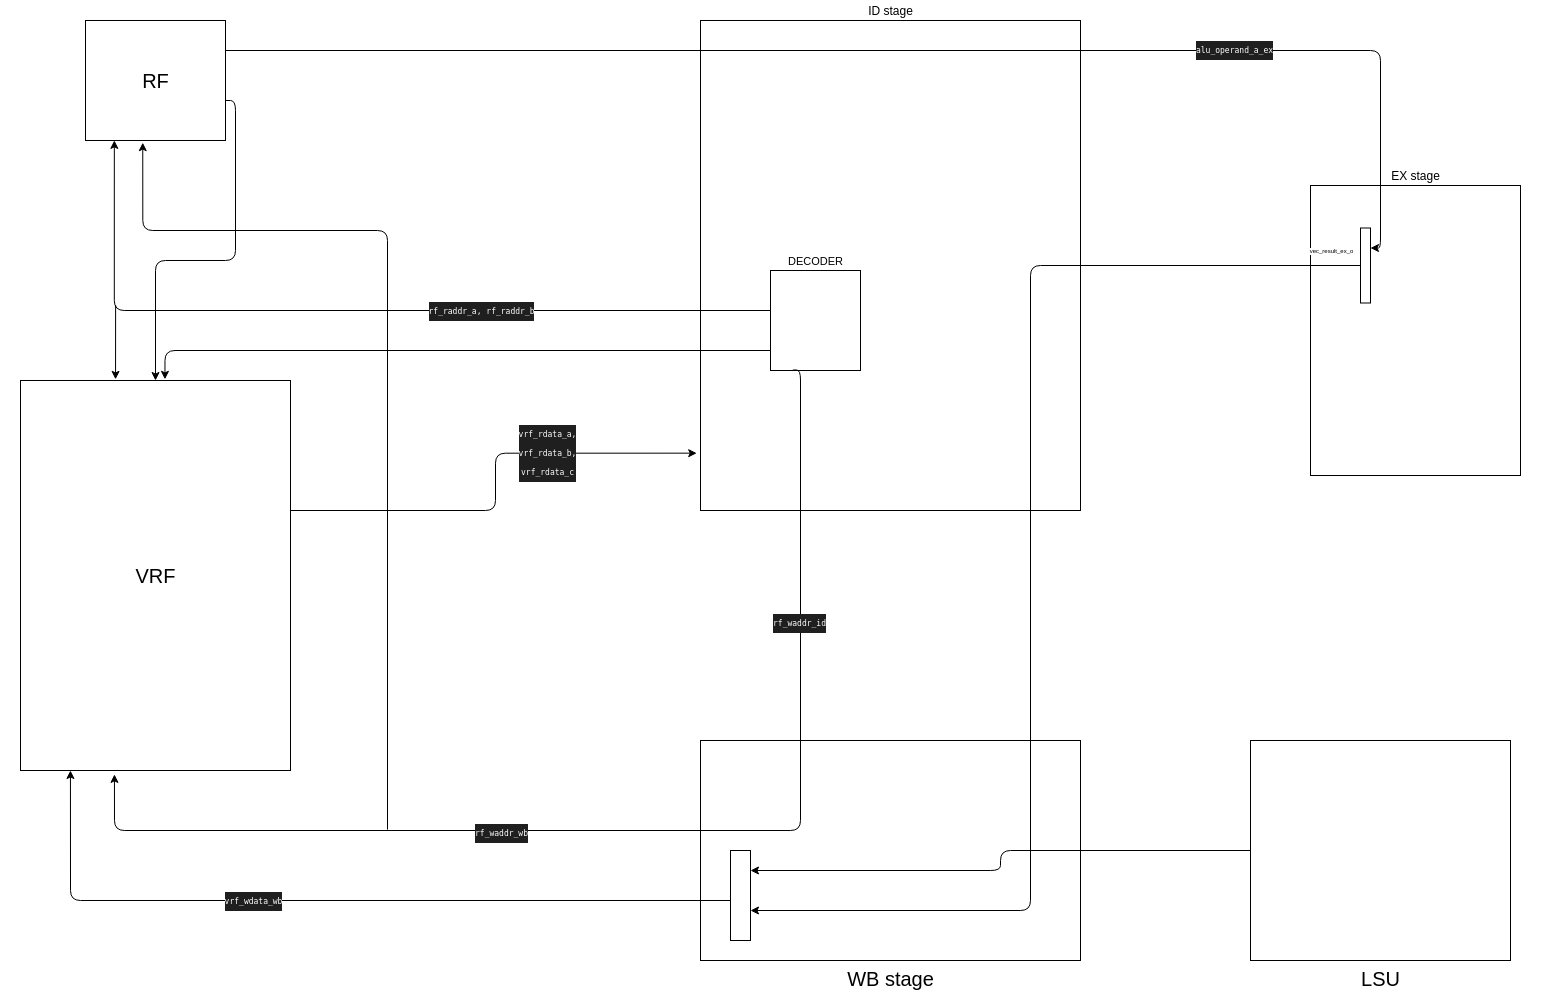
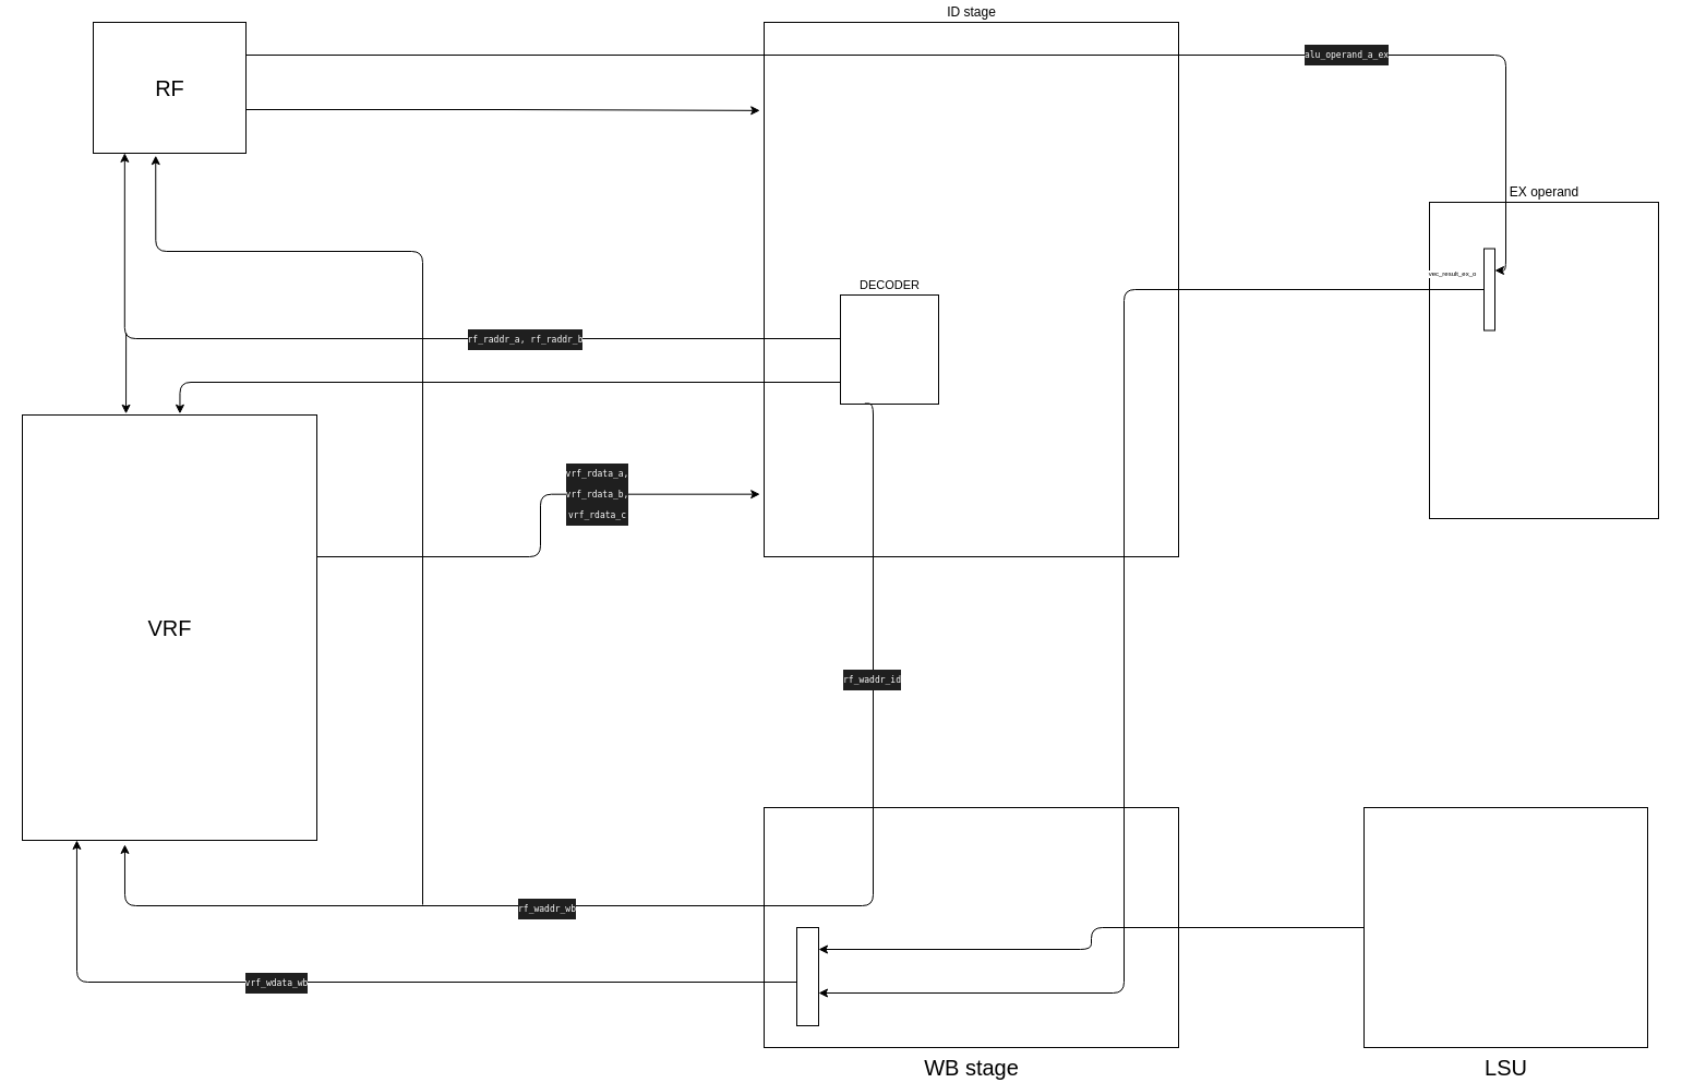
- <mxCell id="4" value="EX stage" style="externalPins=0;recursiveResize=0;shadow=0;dashed=0;align=center;html=1;strokeWidth=1;shape=mxgraph.rtl.abstract.entity;container=1;collapsible=0;kind=sequential;drawPins=0;left=3;right=2;bottom=0;top=0;labelPosition=center;verticalLabelPosition=top;verticalAlign=bottom;" parent="1" vertex="1"><mxGeometry x="1310" y="185" width="210" height="290" as="geometry" /></mxCell>
+ <mxCell id="4" value="EX operand" style="externalPins=0;recursiveResize=0;shadow=0;dashed=0;align=center;html=1;strokeWidth=1;shape=mxgraph.rtl.abstract.entity;container=1;collapsible=0;kind=sequential;drawPins=0;left=3;right=2;bottom=0;top=0;labelPosition=center;verticalLabelPosition=top;verticalAlign=bottom;" parent="1" vertex="1"><mxGeometry x="1310" y="185" width="210" height="290" as="geometry" /></mxCell>
- <mxCell id="12" style="edgeStyle=orthogonalEdgeStyle;html=1;exitX=0;exitY=0;exitDx=140;exitDy=80;exitPerimeter=0;fontSize=11;" edge="1" parent="1" source="13" target="16"><mxGeometry relative="1" as="geometry" /></mxCell>
+ <mxCell id="12" style="edgeStyle=orthogonalEdgeStyle;html=1;exitX=0;exitY=0;exitDx=140;exitDy=80;exitPerimeter=0;entryX=-0.01;entryY=0.165;entryDx=0;entryDy=0;entryPerimeter=0;fontSize=11;" edge="1" parent="1" source="13" target="2"><mxGeometry relative="1" as="geometry" /></mxCell>
